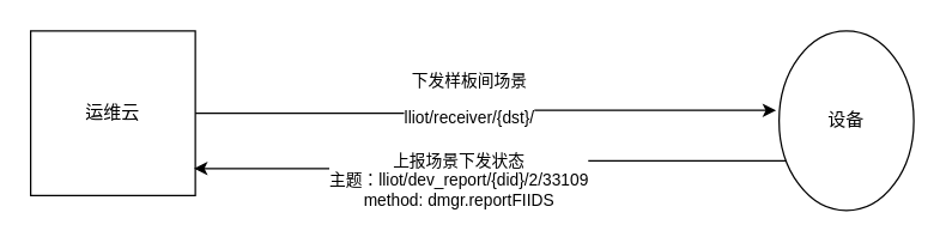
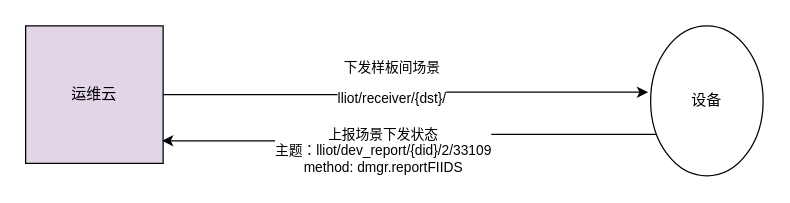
- <mxCell id="4" value="运维云" style="rounded=0;whiteSpace=wrap;html=1;" vertex="1" parent="1"><mxGeometry x="20" y="20" width="110" height="110" as="geometry" /></mxCell>
+ <mxCell id="4" value="运维云" style="rounded=0;whiteSpace=wrap;html=1;fillColor=#e1d5e7;" vertex="1" parent="1"><mxGeometry x="20" y="20" width="110" height="110" as="geometry" /></mxCell>
